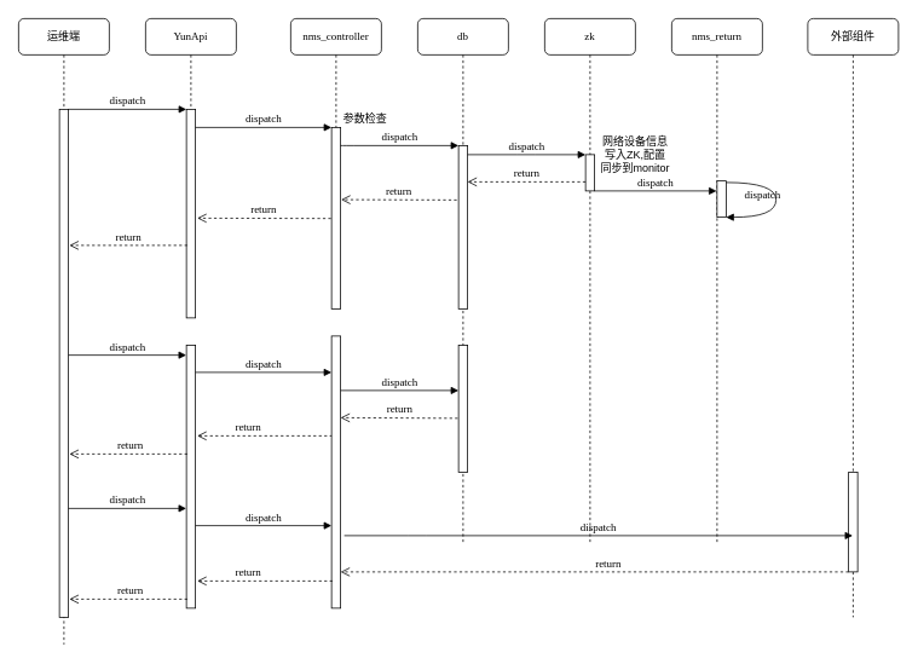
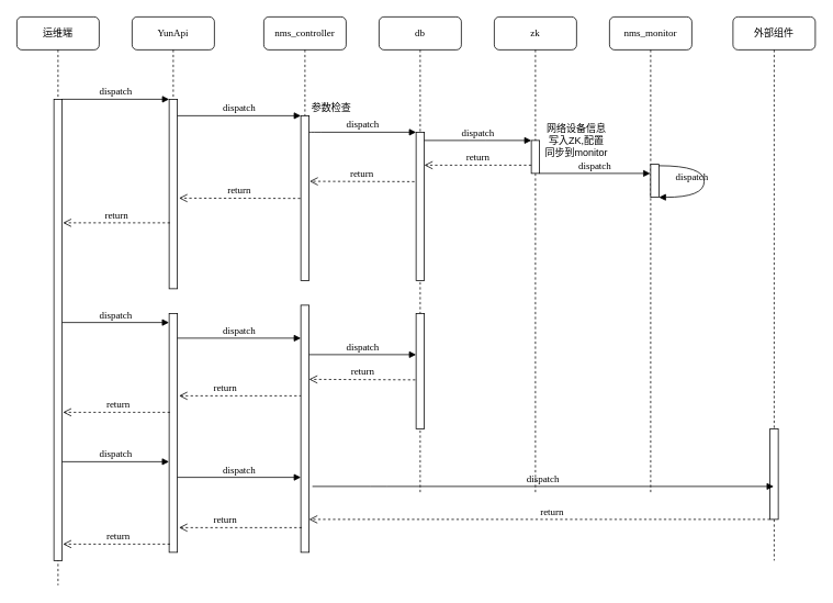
- <mxCell id="8" value="nms_return" style="shape=umlLifeline;perimeter=lifelinePerimeter;whiteSpace=wrap;html=1;container=1;collapsible=0;recursiveResize=0;outlineConnect=0;rounded=1;shadow=0;comic=0;labelBackgroundColor=none;strokeWidth=1;fontFamily=Verdana;fontSize=12;align=center;" parent="1" vertex="1"><mxGeometry x="740" y="20" width="100" height="580" as="geometry" /></mxCell>
+ <mxCell id="8" value="nms_monitor" style="shape=umlLifeline;perimeter=lifelinePerimeter;whiteSpace=wrap;html=1;container=1;collapsible=0;recursiveResize=0;outlineConnect=0;rounded=1;shadow=0;comic=0;labelBackgroundColor=none;strokeWidth=1;fontFamily=Verdana;fontSize=12;align=center;" parent="1" vertex="1"><mxGeometry x="740" y="20" width="100" height="580" as="geometry" /></mxCell>
